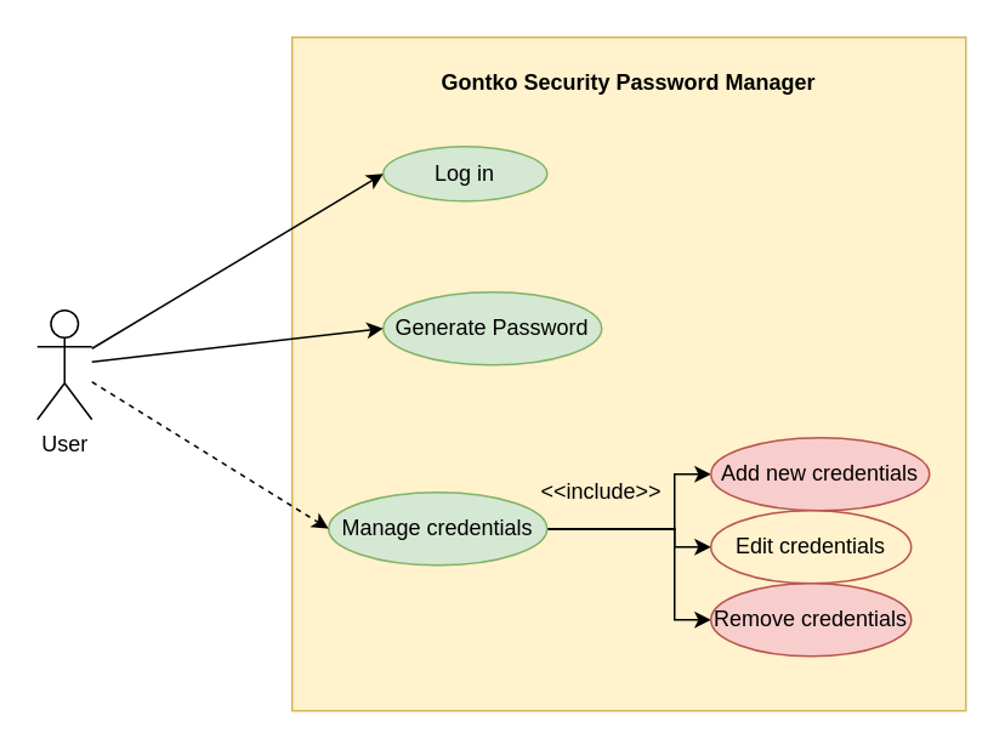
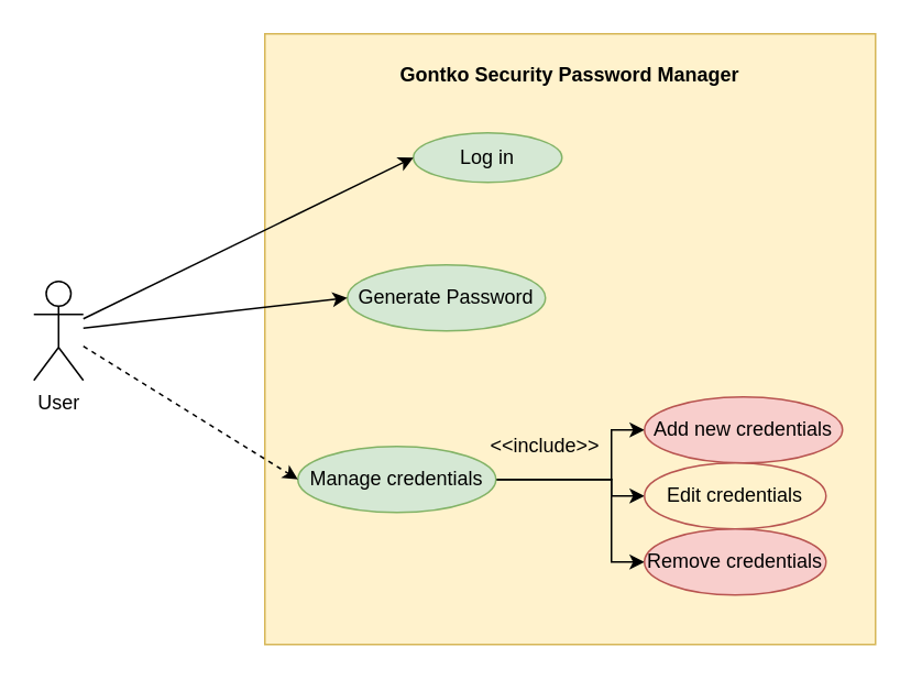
- <mxCell id="10" value="&lt;div&gt;Log in&lt;/div&gt;" style="ellipse;whiteSpace=wrap;html=1;fillColor=#d5e8d4;strokeColor=#82b366;" vertex="1" parent="1"><mxGeometry x="210" y="80" width="90" height="30" as="geometry" /></mxCell>
+ <mxCell id="10" value="&lt;div&gt;Log in&lt;/div&gt;" style="ellipse;whiteSpace=wrap;html=1;fillColor=#d5e8d4;strokeColor=#82b366;" vertex="1" parent="1"><mxGeometry x="250" y="80" width="90" height="30" as="geometry" /></mxCell>
